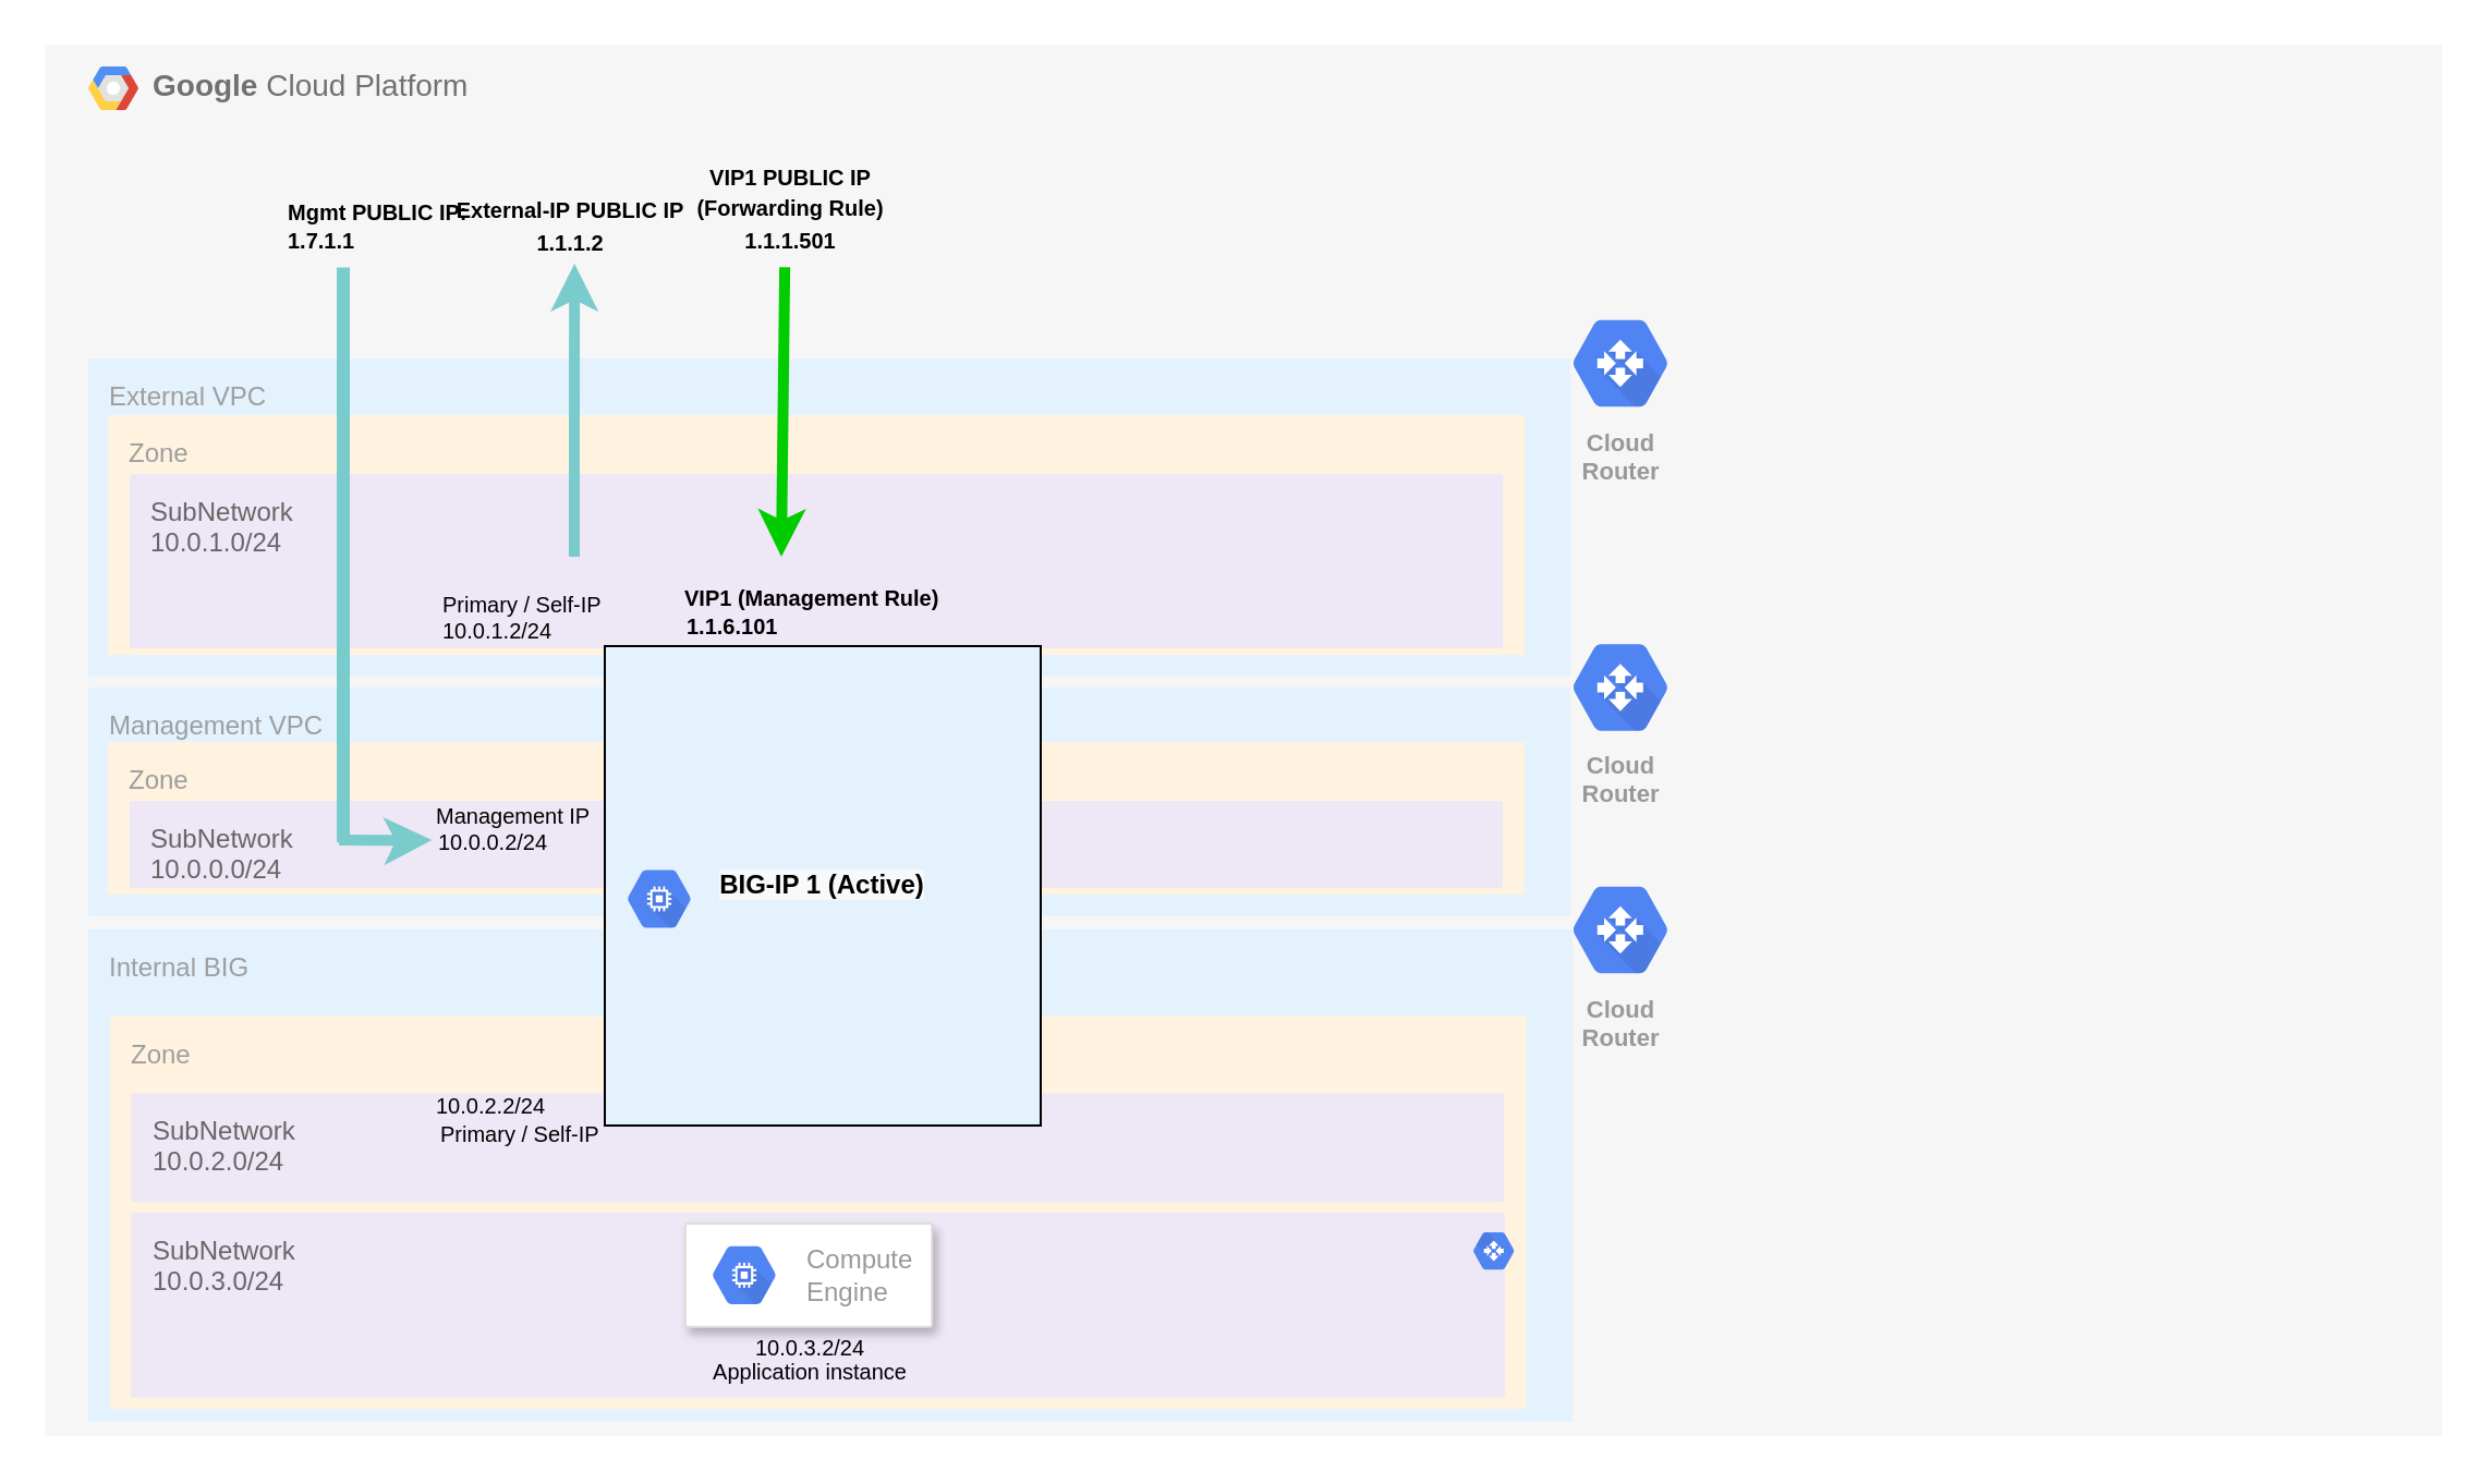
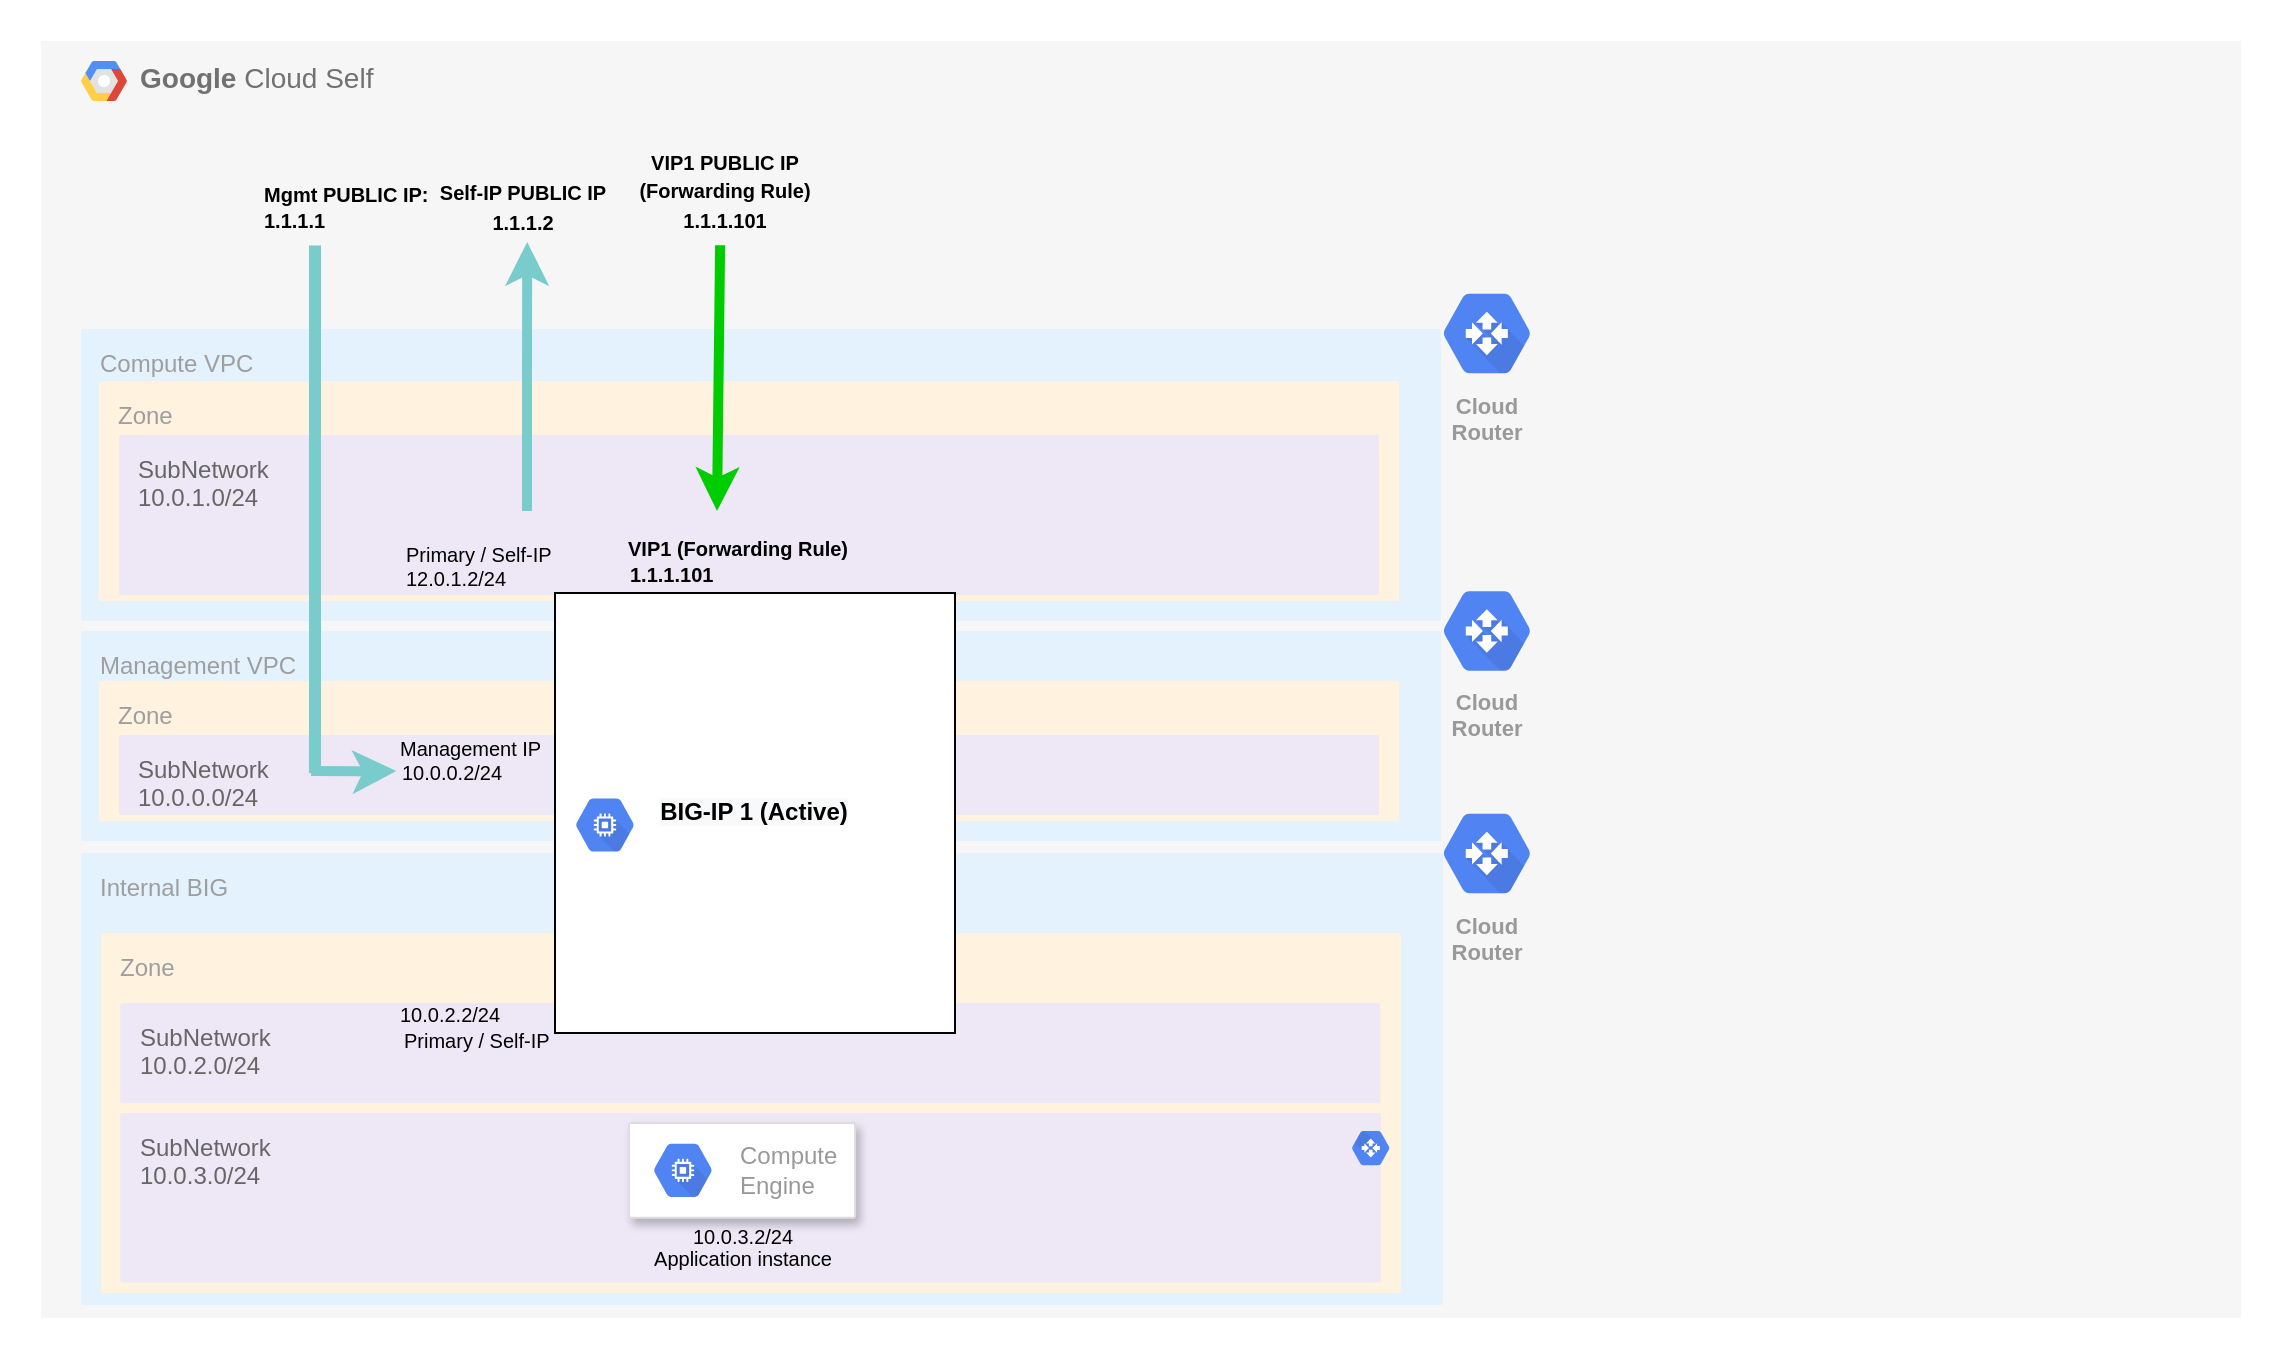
- <mxCell id="2" value="&lt;b&gt;Google &lt;/b&gt;Cloud Platform" style="fillColor=#F6F6F6;strokeColor=none;shadow=0;gradientColor=none;fontSize=14;align=left;spacing=10;fontColor=#717171;9E9E9E;verticalAlign=top;spacingTop=-4;fontStyle=0;spacingLeft=40;html=1;" parent="1" vertex="1"><mxGeometry y="20" width="1100" height="638.5" as="geometry" x="20" /></mxCell>
+ <mxCell id="2" value="&lt;b&gt;Google &lt;/b&gt;Cloud Self" style="fillColor=#F6F6F6;strokeColor=none;shadow=0;gradientColor=none;fontSize=14;align=left;spacing=10;fontColor=#717171;9E9E9E;verticalAlign=top;spacingTop=-4;fontStyle=0;spacingLeft=40;html=1;" parent="1" vertex="1"><mxGeometry y="20" width="1100" height="638.5" as="geometry" x="20" /></mxCell>
- <mxCell id="37" value="&lt;font style=&quot;font-size: 10px&quot;&gt;&lt;b&gt;VIP1 PUBLIC IP &lt;br&gt;(Forwarding Rule)&lt;br&gt;1.1.1.501&lt;/b&gt;&lt;br&gt;&lt;/font&gt;" style="text;html=1;align=center;verticalAlign=middle;resizable=0;points=[];autosize=1;" vertex="1" parent="1"><mxGeometry x="312.004" y="70.25" width="100" height="50" as="geometry" /></mxCell>
+ <mxCell id="37" value="&lt;font style=&quot;font-size: 10px&quot;&gt;&lt;b&gt;VIP1 PUBLIC IP &lt;br&gt;(Forwarding Rule)&lt;br&gt;1.1.1.101&lt;/b&gt;&lt;br&gt;&lt;/font&gt;" style="text;html=1;align=center;verticalAlign=middle;resizable=0;points=[];autosize=1;" vertex="1" parent="1"><mxGeometry x="312.004" y="70.25" width="100" height="50" as="geometry" /></mxCell>
- <mxCell id="18" value="&lt;font style=&quot;font-size: 10px&quot;&gt;&lt;b&gt;Mgmt PUBLIC IP:&lt;br&gt;&lt;div&gt;1.7.1.1&lt;/div&gt;&lt;/b&gt;&lt;/font&gt;" style="text;html=1;align=left;verticalAlign=middle;resizable=0;points=[];autosize=1;" parent="2" vertex="1"><mxGeometry x="110.004" y="68.25" width="100" height="30" as="geometry" /></mxCell>
+ <mxCell id="18" value="&lt;font style=&quot;font-size: 10px&quot;&gt;&lt;b&gt;Mgmt PUBLIC IP:&lt;br&gt;&lt;div&gt;1.1.1.1&lt;/div&gt;&lt;/b&gt;&lt;/font&gt;" style="text;html=1;align=left;verticalAlign=middle;resizable=0;points=[];autosize=1;" parent="2" vertex="1"><mxGeometry x="110.004" y="68.25" width="100" height="30" as="geometry" /></mxCell>
- <mxCell id="40" value="&lt;font style=&quot;font-size: 10px&quot;&gt;&lt;b&gt;External-IP PUBLIC IP&lt;br&gt;1.1.1.2&lt;/b&gt;&lt;br&gt;&lt;/font&gt;" style="text;html=1;align=center;verticalAlign=middle;resizable=0;points=[];autosize=1;" vertex="1" parent="1"><mxGeometry x="211.004" y="88.25" width="100" height="30" as="geometry" /></mxCell>
+ <mxCell id="40" value="&lt;font style=&quot;font-size: 10px&quot;&gt;&lt;b&gt;Self-IP PUBLIC IP&lt;br&gt;1.1.1.2&lt;/b&gt;&lt;br&gt;&lt;/font&gt;" style="text;html=1;align=center;verticalAlign=middle;resizable=0;points=[];autosize=1;" vertex="1" parent="1"><mxGeometry x="211.004" y="88.25" width="100" height="30" as="geometry" /></mxCell>
- <mxCell id="4" value="External VPC" style="points=[[0,0,0],[0.25,0,0],[0.5,0,0],[0.75,0,0],[1,0,0],[1,0.25,0],[1,0.5,0],[1,0.75,0],[1,1,0],[0.75,1,0],[0.5,1,0],[0.25,1,0],[0,1,0],[0,0.75,0],[0,0.5,0],[0,0.25,0]];rounded=1;absoluteArcSize=1;arcSize=2;html=1;strokeColor=none;gradientColor=none;shadow=0;dashed=0;fontSize=12;fontColor=#9E9E9E;align=left;verticalAlign=top;spacing=10;spacingTop=-4;fillColor=#E3F2FD;" parent="2" vertex="1"><mxGeometry x="20" y="144.03" width="680" height="145.97" as="geometry" /></mxCell>
+ <mxCell id="4" value="Compute VPC" style="points=[[0,0,0],[0.25,0,0],[0.5,0,0],[0.75,0,0],[1,0,0],[1,0.25,0],[1,0.5,0],[1,0.75,0],[1,1,0],[0.75,1,0],[0.5,1,0],[0.25,1,0],[0,1,0],[0,0.75,0],[0,0.5,0],[0,0.25,0]];rounded=1;absoluteArcSize=1;arcSize=2;html=1;strokeColor=none;gradientColor=none;shadow=0;dashed=0;fontSize=12;fontColor=#9E9E9E;align=left;verticalAlign=top;spacing=10;spacingTop=-4;fillColor=#E3F2FD;" parent="2" vertex="1"><mxGeometry x="20" y="144.03" width="680" height="145.97" as="geometry" /></mxCell>
- <mxCell id="42" value="&lt;font style=&quot;font-size: 10px&quot;&gt;&lt;span&gt;VIP1 (Management Rule)&lt;/span&gt;&lt;/font&gt;" style="text;html=1;align=left;verticalAlign=middle;resizable=0;points=[];autosize=1;fontStyle=1" vertex="1" parent="1"><mxGeometry x="312.004" y="263.749" width="130" height="20" as="geometry" /></mxCell>
+ <mxCell id="42" value="&lt;font style=&quot;font-size: 10px&quot;&gt;&lt;span&gt;VIP1 (Forwarding Rule)&lt;/span&gt;&lt;/font&gt;" style="text;html=1;align=left;verticalAlign=middle;resizable=0;points=[];autosize=1;fontStyle=1" vertex="1" parent="1"><mxGeometry x="312.004" y="263.749" width="130" height="20" as="geometry" /></mxCell>
- <mxCell id="41" value="&lt;font style=&quot;font-size: 10px&quot;&gt;&lt;span&gt;1.1.6.101&lt;/span&gt;&lt;/font&gt;" style="text;html=1;align=left;verticalAlign=middle;resizable=0;points=[];autosize=1;fontStyle=1" vertex="1" parent="1"><mxGeometry x="313.004" y="276.749" width="60" height="20" as="geometry" /></mxCell>
+ <mxCell id="41" value="&lt;font style=&quot;font-size: 10px&quot;&gt;&lt;span&gt;1.1.1.101&lt;/span&gt;&lt;/font&gt;" style="text;html=1;align=left;verticalAlign=middle;resizable=0;points=[];autosize=1;fontStyle=1" vertex="1" parent="1"><mxGeometry x="313.004" y="276.749" width="60" height="20" as="geometry" /></mxCell>
- <mxCell id="29" value="&lt;font style=&quot;font-size: 10px&quot;&gt;10.0.1.2/24&lt;/font&gt;" style="text;html=1;align=left;verticalAlign=middle;resizable=0;points=[];autosize=1;" parent="1" vertex="1"><mxGeometry x="201.054" y="278.749" width="70" height="20" as="geometry" /></mxCell>
+ <mxCell id="29" value="&lt;font style=&quot;font-size: 10px&quot;&gt;12.0.1.2/24&lt;/font&gt;" style="text;html=1;align=left;verticalAlign=middle;resizable=0;points=[];autosize=1;" parent="1" vertex="1"><mxGeometry x="201.054" y="278.749" width="70" height="20" as="geometry" /></mxCell>
- <mxCell id="31" value="&lt;meta charset=&quot;utf-8&quot;&gt;&lt;b style=&quot;color: rgb(153, 153, 153); font-family: helvetica; font-size: 12px; font-style: normal; letter-spacing: normal; text-align: left; text-indent: 0px; text-transform: none; word-spacing: 0px; background-color: rgb(248, 249, 250);&quot;&gt;&lt;font color=&quot;#000000&quot;&gt;BIG-IP 1 (Active)&lt;/font&gt;&lt;/b&gt;" style="rounded=0;whiteSpace=wrap;html=1;fillColor=#e3f2fd;" parent="1" vertex="1"><mxGeometry x="277" y="296" width="200" height="220" as="geometry" /></mxCell>
+ <mxCell id="31" value="&lt;meta charset=&quot;utf-8&quot;&gt;&lt;b style=&quot;color: rgb(153, 153, 153); font-family: helvetica; font-size: 12px; font-style: normal; letter-spacing: normal; text-align: left; text-indent: 0px; text-transform: none; word-spacing: 0px; background-color: rgb(248, 249, 250);&quot;&gt;&lt;font color=&quot;#000000&quot;&gt;BIG-IP 1 (Active)&lt;/font&gt;&lt;/b&gt;" style="rounded=0;whiteSpace=wrap;html=1;" parent="1" vertex="1"><mxGeometry x="277" y="296" width="200" height="220" as="geometry" /></mxCell>
